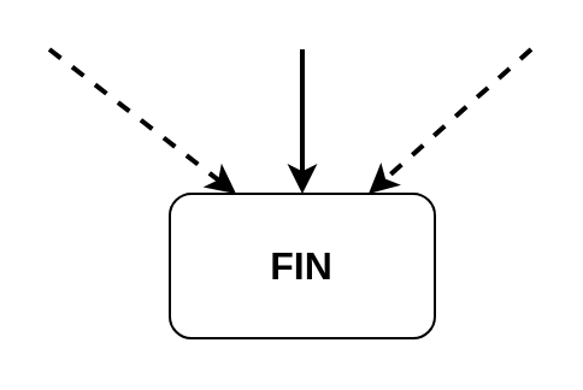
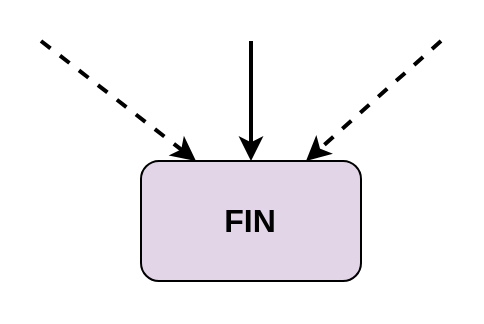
- <mxCell id="2" value="&lt;font size=&quot;1&quot;&gt;&lt;b style=&quot;font-size: 16px;&quot;&gt;FIN&lt;/b&gt;&lt;/font&gt;" style="rounded=1;whiteSpace=wrap;html=1;" vertex="1" parent="1"><mxGeometry x="70" y="80" width="110" height="60" as="geometry" /></mxCell>
+ <mxCell id="2" value="&lt;font size=&quot;1&quot;&gt;&lt;b style=&quot;font-size: 16px;&quot;&gt;FIN&lt;/b&gt;&lt;/font&gt;" style="rounded=1;whiteSpace=wrap;html=1;fillColor=#e1d5e7;" vertex="1" parent="1"><mxGeometry x="70" y="80" width="110" height="60" as="geometry" /></mxCell>
